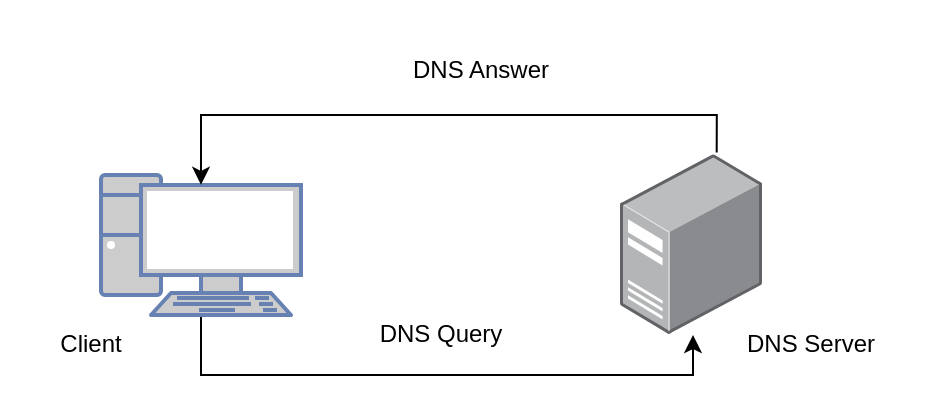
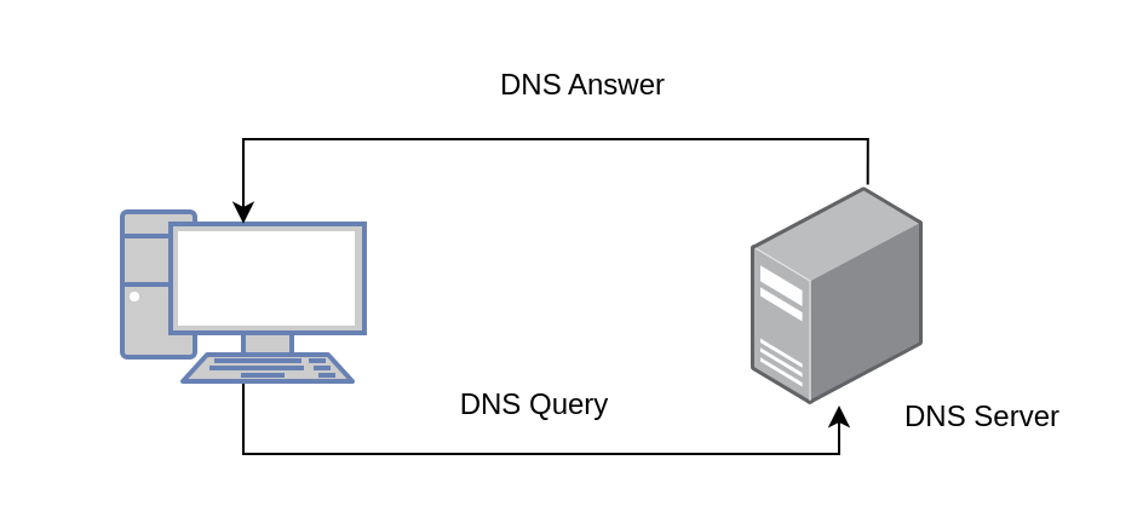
- <mxCell id="9" value="Client" style="text;html=1;align=center;verticalAlign=middle;resizable=0;points=[];autosize=1;strokeColor=none;fillColor=none;" vertex="1" parent="1"><mxGeometry x="20" y="157" width="50" height="30" as="geometry" /></mxCell>
